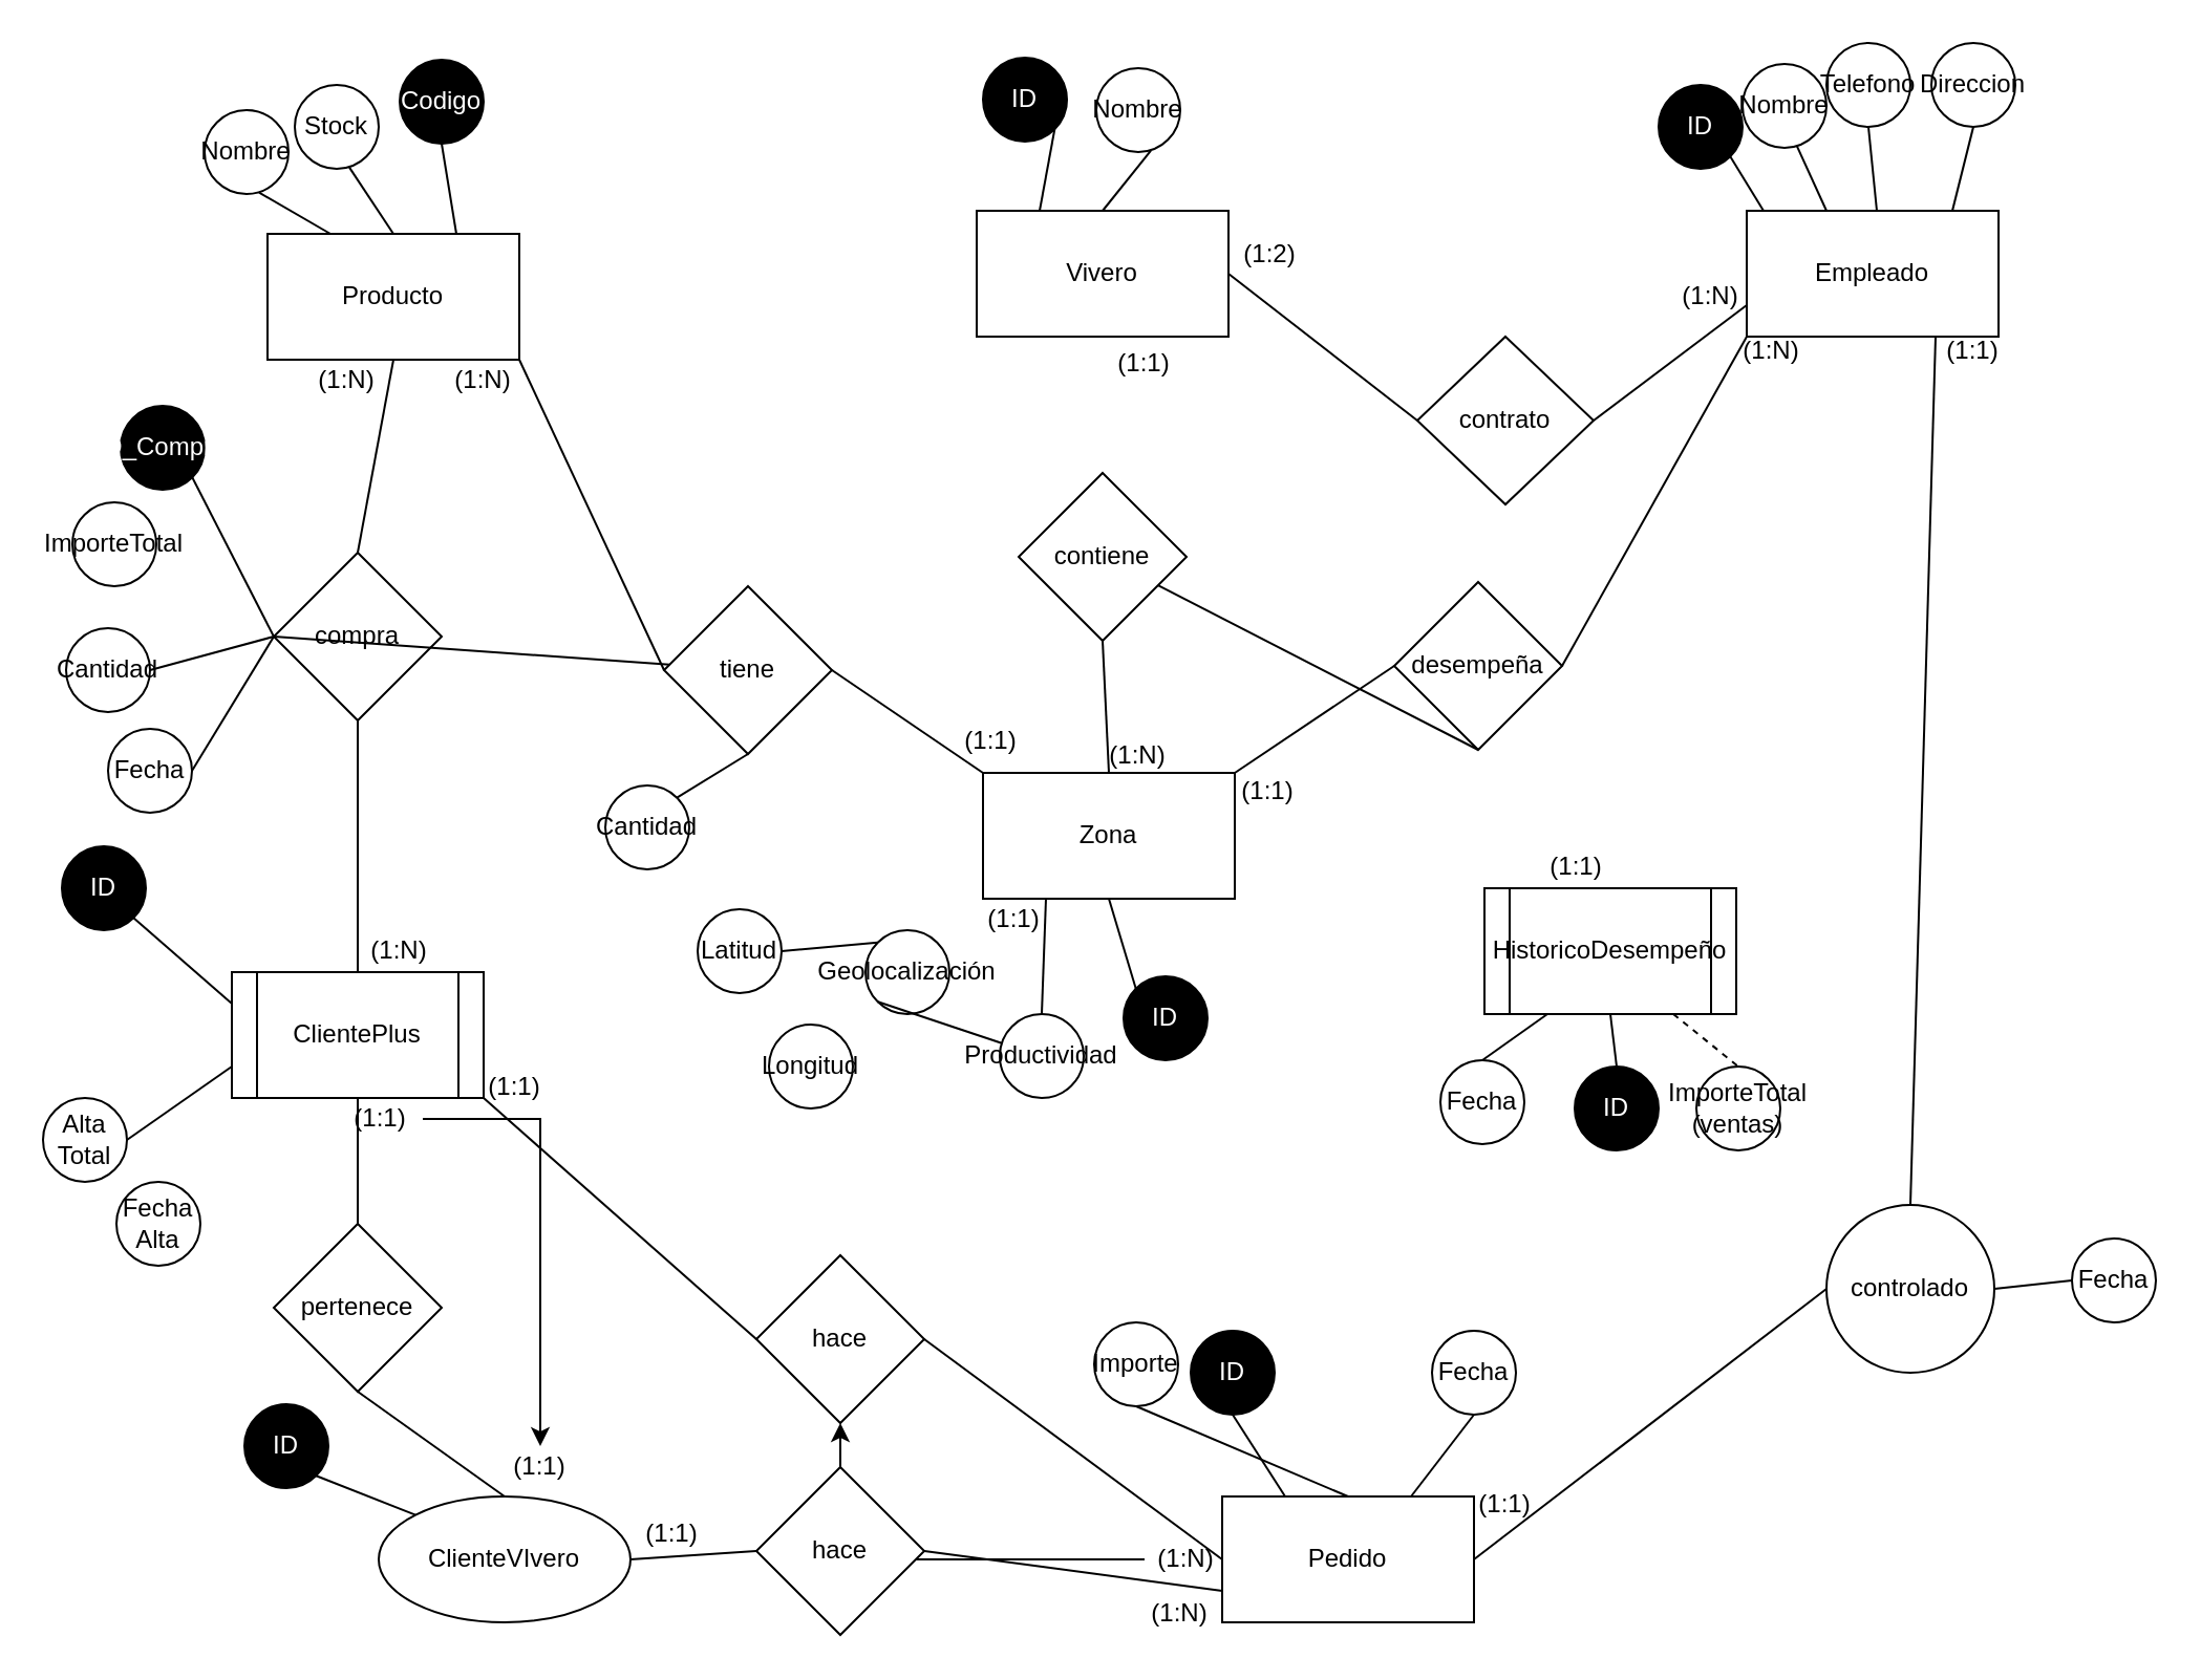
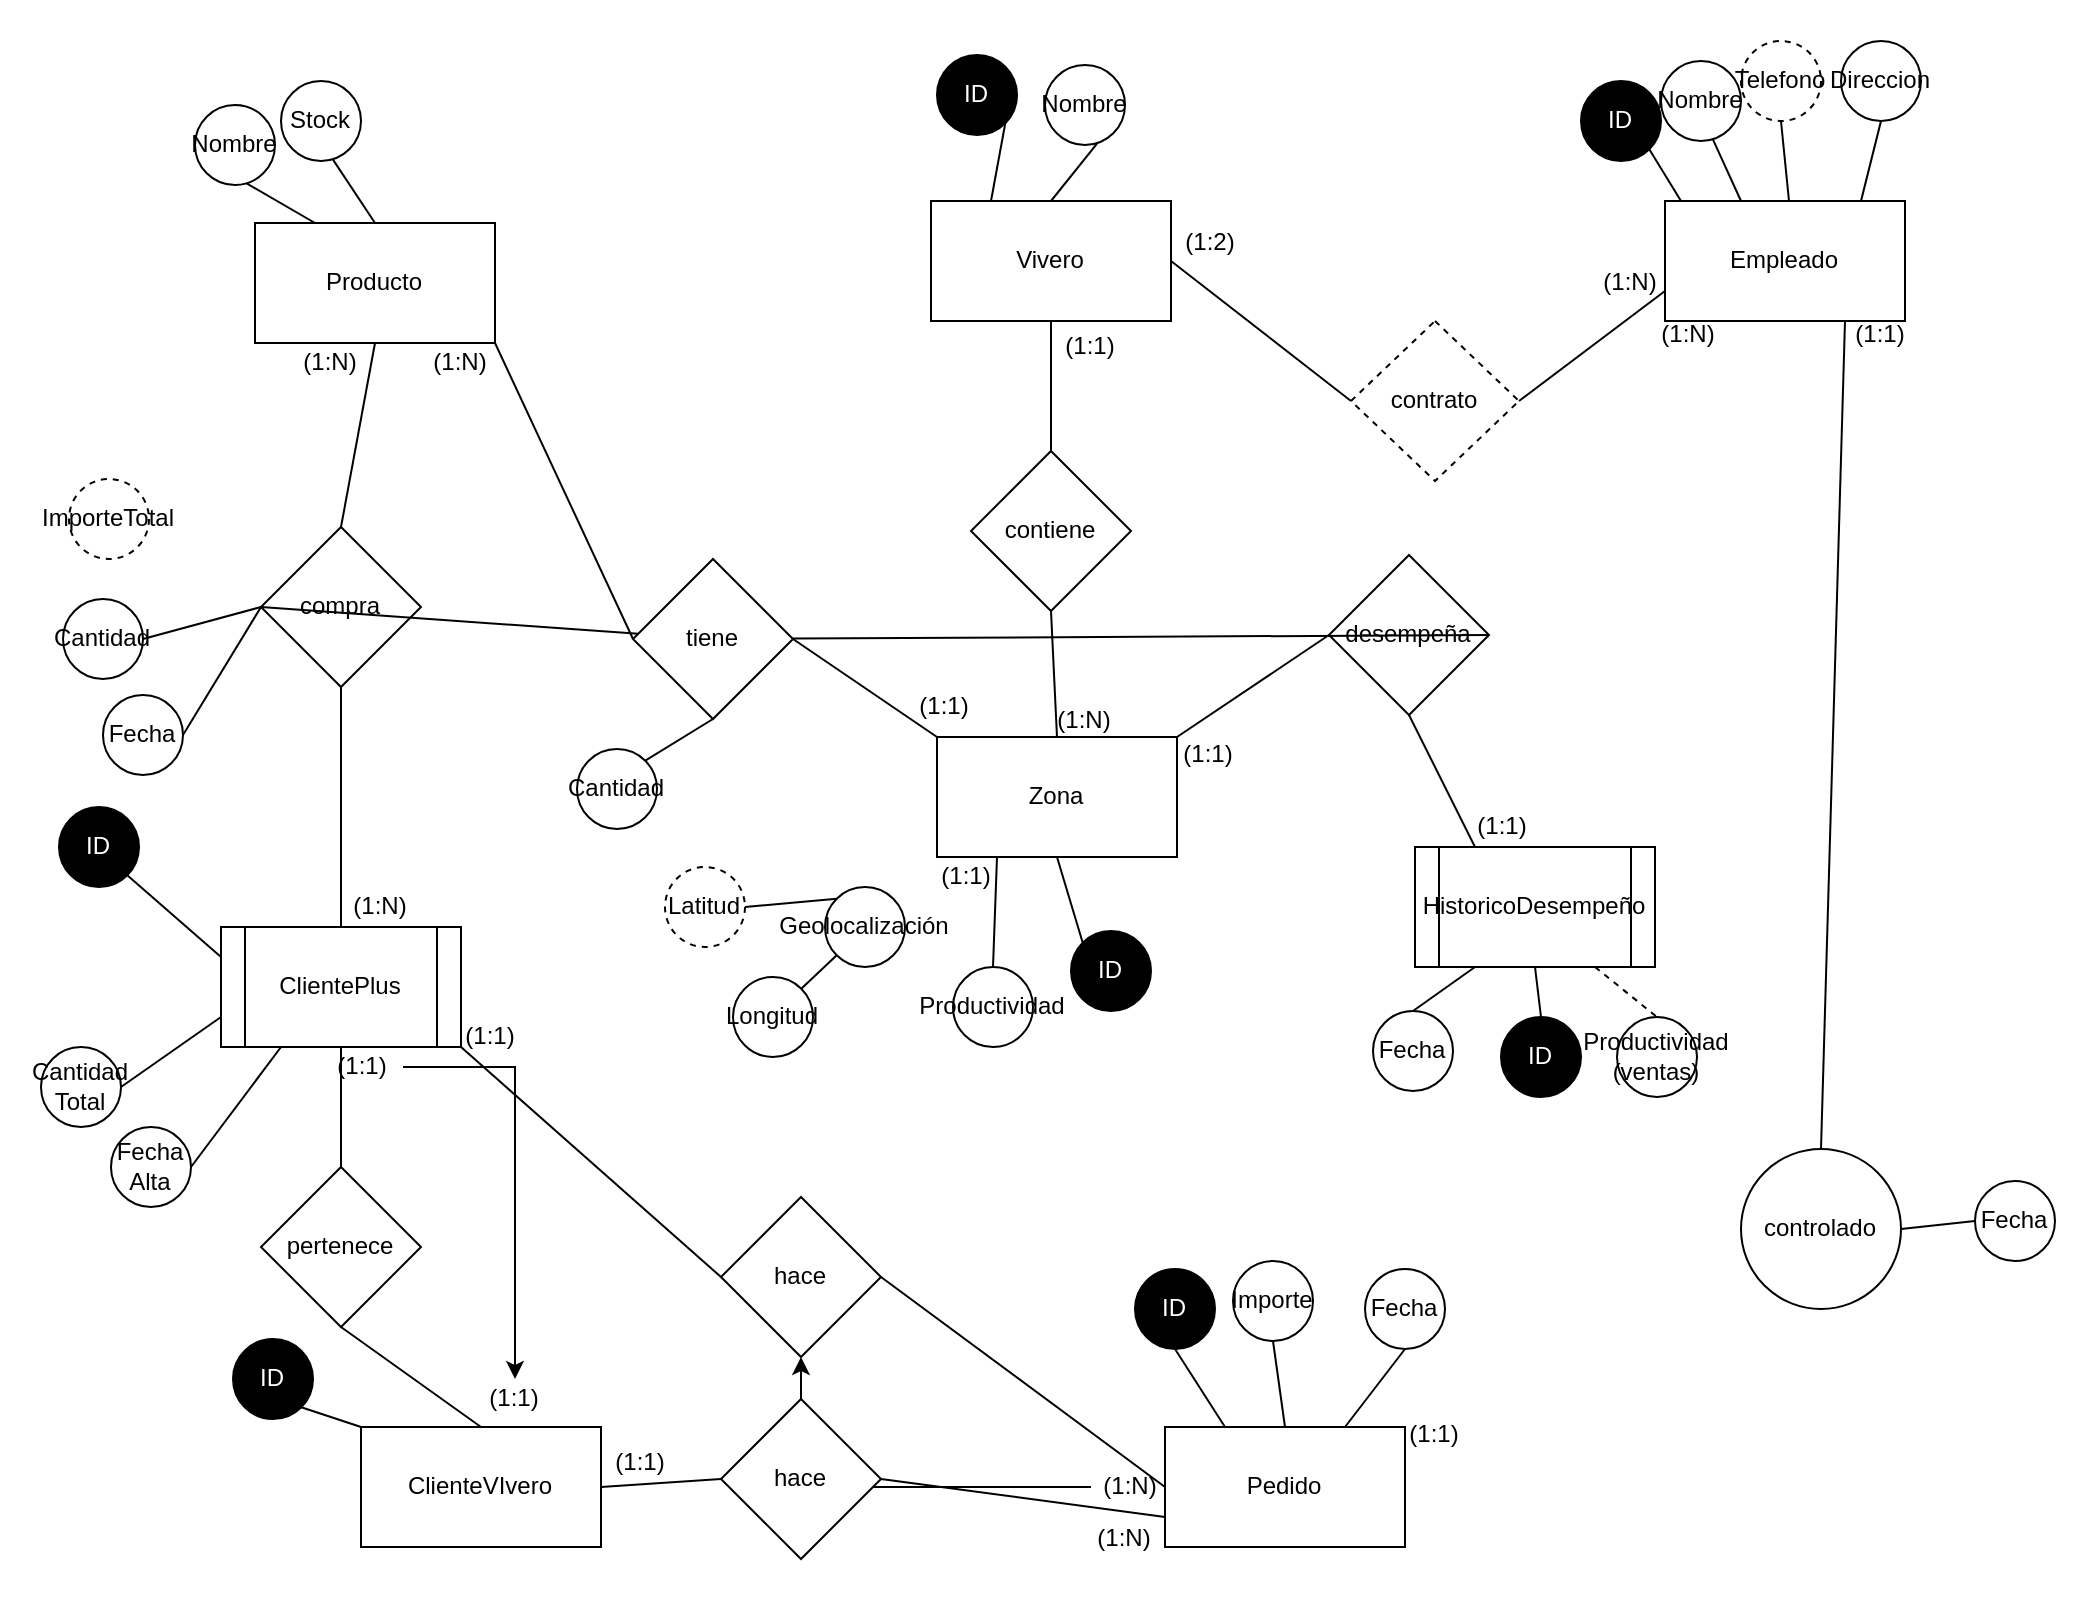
- <mxCell id="15" value="&lt;font style=&quot;color: light-dark(rgb(0, 0, 0), rgb(0, 0, 0));&quot;&gt;Telefono&lt;/font&gt;" style="ellipse;whiteSpace=wrap;html=1;aspect=fixed;fillColor=light-dark(#FFFFFF,#FFFFFF);strokeColor=light-dark(#000000,#000000);" vertex="1" parent="1"><mxGeometry x="870" y="20" width="40" height="40" as="geometry" /></mxCell>
+ <mxCell id="15" value="&lt;font style=&quot;color: light-dark(rgb(0, 0, 0), rgb(0, 0, 0));&quot;&gt;Telefono&lt;/font&gt;" style="ellipse;whiteSpace=wrap;html=1;aspect=fixed;fillColor=light-dark(#FFFFFF,#FFFFFF);strokeColor=light-dark(#000000,#000000);dashed=1;" vertex="1" parent="1"><mxGeometry x="870" y="20" width="40" height="40" as="geometry" /></mxCell>
- <mxCell id="5" value="&lt;span style=&quot;color: rgb(255, 255, 255);&quot;&gt;Codigo&lt;/span&gt;" style="ellipse;whiteSpace=wrap;html=1;aspect=fixed;fillStyle=solid;gradientColor=none;fillColor=#000000;" vertex="1" parent="1"><mxGeometry x="190" y="28" width="40" height="40" as="geometry" /></mxCell>
- <mxCell id="6" value="" style="endArrow=none;html=1;rounded=0;entryX=0.5;entryY=1;entryDx=0;entryDy=0;exitX=0.75;exitY=0;exitDx=0;exitDy=0;strokeColor=light-dark(#000000,#000000);" edge="1" parent="1" source="4" target="5"><mxGeometry width="50" height="50" relative="1" as="geometry"><mxPoint x="215" y="253" as="sourcePoint" /><mxPoint x="315" y="403" as="targetPoint" /></mxGeometry></mxCell>
+ <mxCell id="22" value="" style="endArrow=none;html=1;rounded=0;exitX=0.5;exitY=1;exitDx=0;exitDy=0;entryX=0.5;entryY=0;entryDx=0;entryDy=0;strokeColor=light-dark(#000000,#000000);" edge="1" parent="1" source="2" target="20"><mxGeometry width="50" height="50" relative="1" as="geometry"><mxPoint x="650" y="348" as="sourcePoint" /><mxPoint x="720" y="338" as="targetPoint" /></mxGeometry></mxCell>
- <mxCell id="8" value="&lt;font style=&quot;color: light-dark(rgb(0, 0, 0), rgb(0, 0, 0));&quot;&gt;contrato&lt;/font&gt;" style="rhombus;whiteSpace=wrap;html=1;fillColor=light-dark(#FFFFFF,#FFFFFF);strokeColor=light-dark(#000000,#000000);" vertex="1" parent="1"><mxGeometry x="675" y="160" width="84" height="80" as="geometry" /></mxCell>
+ <mxCell id="8" value="&lt;font style=&quot;color: light-dark(rgb(0, 0, 0), rgb(0, 0, 0));&quot;&gt;contrato&lt;/font&gt;" style="rhombus;whiteSpace=wrap;html=1;fillColor=light-dark(#FFFFFF,#FFFFFF);strokeColor=light-dark(#000000,#000000);dashed=1;" vertex="1" parent="1"><mxGeometry x="675" y="160" width="84" height="80" as="geometry" /></mxCell>
- <mxCell id="117" value="&lt;font style=&quot;color: rgb(255, 255, 255);&quot;&gt;ID_Compra&lt;/font&gt;" style="ellipse;whiteSpace=wrap;html=1;aspect=fixed;fillColor=#000000;strokeColor=light-dark(#000000,#000000);" vertex="1" parent="1"><mxGeometry x="57" y="193" width="40" height="40" as="geometry" /></mxCell>
- <mxCell id="49" value="" style="endArrow=none;html=1;rounded=0;exitX=1;exitY=0.5;exitDx=0;exitDy=0;entryX=0;entryY=1;entryDx=0;entryDy=0;strokeColor=light-dark(#000000,#000000);" edge="1" parent="1" source="48" target="7"><mxGeometry width="50" height="50" relative="1" as="geometry"><mxPoint x="760" y="413" as="sourcePoint" /><mxPoint x="820" y="418" as="targetPoint" /></mxGeometry></mxCell>
+ <mxCell id="49" value="" style="endArrow=none;html=1;rounded=0;exitX=1;exitY=0.5;exitDx=0;exitDy=0;strokeColor=light-dark(#000000,#000000);" edge="1" parent="1" source="48" target="57"><mxGeometry width="50" height="50" relative="1" as="geometry"><mxPoint x="760" y="413" as="sourcePoint" /><mxPoint x="820" y="418" as="targetPoint" /></mxGeometry></mxCell>
- <mxCell id="115" value="ImporteTotal" style="ellipse;whiteSpace=wrap;html=1;aspect=fixed;fillColor=light-dark(#FFFFFF,#FFFFFF);strokeColor=light-dark(#000000,#000000);" vertex="1" parent="1"><mxGeometry x="34" y="239" width="40" height="40" as="geometry" /></mxCell>
+ <mxCell id="115" value="ImporteTotal" style="ellipse;whiteSpace=wrap;html=1;aspect=fixed;fillColor=light-dark(#FFFFFF,#FFFFFF);strokeColor=light-dark(#000000,#000000);dashed=1;" vertex="1" parent="1"><mxGeometry x="34" y="239" width="40" height="40" as="geometry" /></mxCell>
- <mxCell id="118" value="" style="endArrow=none;html=1;rounded=0;entryX=1;entryY=1;entryDx=0;entryDy=0;strokeColor=light-dark(#000000,#000000);exitX=0;exitY=0.5;exitDx=0;exitDy=0;" edge="1" parent="1" source="26" target="117"><mxGeometry width="50" height="50" relative="1" as="geometry"><mxPoint x="156" y="210" as="sourcePoint" /><mxPoint x="76" y="244" as="targetPoint" /></mxGeometry></mxCell>
- <mxCell id="53" value="" style="endArrow=none;html=1;rounded=0;strokeColor=light-dark(#000000,#000000);exitX=0.5;exitY=1;exitDx=0;exitDy=0;" edge="1" parent="1" source="48" target="20"><mxGeometry width="50" height="50" relative="1" as="geometry"><mxPoint x="785" y="366" as="sourcePoint" /><mxPoint x="767" y="416" as="targetPoint" /></mxGeometry></mxCell>
+ <mxCell id="53" value="" style="endArrow=none;html=1;rounded=0;entryX=0.25;entryY=0;entryDx=0;entryDy=0;strokeColor=light-dark(#000000,#000000);exitX=0.5;exitY=1;exitDx=0;exitDy=0;" edge="1" parent="1" source="48" target="113"><mxGeometry width="50" height="50" relative="1" as="geometry"><mxPoint x="785" y="366" as="sourcePoint" /><mxPoint x="767" y="416" as="targetPoint" /></mxGeometry></mxCell>
- <mxCell id="70" value="&lt;font style=&quot;color: light-dark(rgb(0, 0, 0), rgb(0, 0, 0));&quot;&gt;Latitud&lt;/font&gt;" style="ellipse;whiteSpace=wrap;html=1;aspect=fixed;fillColor=light-dark(#FFFFFF,#FFFFFF);strokeColor=light-dark(#000000,#000000);" vertex="1" parent="1"><mxGeometry x="332" y="433" width="40" height="40" as="geometry" /></mxCell>
+ <mxCell id="70" value="&lt;font style=&quot;color: light-dark(rgb(0, 0, 0), rgb(0, 0, 0));&quot;&gt;Latitud&lt;/font&gt;" style="ellipse;whiteSpace=wrap;html=1;aspect=fixed;fillColor=light-dark(#FFFFFF,#FFFFFF);strokeColor=light-dark(#000000,#000000);dashed=1;" vertex="1" parent="1"><mxGeometry x="332" y="433" width="40" height="40" as="geometry" /></mxCell>
- <mxCell id="72" value="" style="endArrow=none;html=1;rounded=0;exitX=0;exitY=1;exitDx=0;exitDy=0;strokeColor=light-dark(#000000,#000000);" edge="1" parent="1" source="68" target="93"><mxGeometry width="50" height="50" relative="1" as="geometry"><mxPoint x="550" y="603" as="sourcePoint" /><mxPoint x="520" y="623" as="targetPoint" /></mxGeometry></mxCell>
+ <mxCell id="72" value="" style="endArrow=none;html=1;rounded=0;entryX=1;entryY=0;entryDx=0;entryDy=0;exitX=0;exitY=1;exitDx=0;exitDy=0;strokeColor=light-dark(#000000,#000000);" edge="1" parent="1" source="68" target="69"><mxGeometry width="50" height="50" relative="1" as="geometry"><mxPoint x="550" y="603" as="sourcePoint" /><mxPoint x="520" y="623" as="targetPoint" /></mxGeometry></mxCell>
- <mxCell id="66" value="&lt;font style=&quot;color: light-dark(rgb(0, 0, 0), rgb(0, 0, 0));&quot;&gt;ImporteTotal (ventas)&lt;/font&gt;" style="ellipse;whiteSpace=wrap;html=1;aspect=fixed;fillColor=light-dark(#FFFFFF,#FFFFFF);strokeColor=light-dark(#000000,#000000);" vertex="1" parent="1"><mxGeometry x="808" y="508" width="40" height="40" as="geometry" /></mxCell>
+ <mxCell id="66" value="&lt;font style=&quot;color: light-dark(rgb(0, 0, 0), rgb(0, 0, 0));&quot;&gt;Productividad (ventas)&lt;/font&gt;" style="ellipse;whiteSpace=wrap;html=1;aspect=fixed;fillColor=light-dark(#FFFFFF,#FFFFFF);strokeColor=light-dark(#000000,#000000);" vertex="1" parent="1"><mxGeometry x="808" y="508" width="40" height="40" as="geometry" /></mxCell>
- <mxCell id="35" value="&lt;font style=&quot;color: light-dark(rgb(0, 0, 0), rgb(0, 0, 0));&quot;&gt;Alta&lt;/font&gt;&lt;div&gt;&lt;font style=&quot;color: light-dark(rgb(0, 0, 0), rgb(0, 0, 0));&quot;&gt;Total&lt;/font&gt;&lt;/div&gt;" style="ellipse;whiteSpace=wrap;html=1;aspect=fixed;fillColor=light-dark(#FFFFFF,#FFFFFF);strokeColor=light-dark(#000000,#000000);" vertex="1" parent="1"><mxGeometry x="20" y="523" width="40" height="40" as="geometry" /></mxCell>
+ <mxCell id="35" value="&lt;font style=&quot;color: light-dark(rgb(0, 0, 0), rgb(0, 0, 0));&quot;&gt;Cantidad&lt;/font&gt;&lt;div&gt;&lt;font style=&quot;color: light-dark(rgb(0, 0, 0), rgb(0, 0, 0));&quot;&gt;Total&lt;/font&gt;&lt;/div&gt;" style="ellipse;whiteSpace=wrap;html=1;aspect=fixed;fillColor=light-dark(#FFFFFF,#FFFFFF);strokeColor=light-dark(#000000,#000000);" vertex="1" parent="1"><mxGeometry x="20" y="523" width="40" height="40" as="geometry" /></mxCell>
+ <mxCell id="109" value="" style="endArrow=none;html=1;rounded=0;entryX=1;entryY=0.5;entryDx=0;entryDy=0;exitX=0.25;exitY=1;exitDx=0;exitDy=0;strokeColor=light-dark(#000000,#000000);" edge="1" parent="1" source="45" target="108"><mxGeometry width="50" height="50" relative="1" as="geometry"><mxPoint x="145" y="548" as="sourcePoint" /><mxPoint x="105" y="653" as="targetPoint" /></mxGeometry></mxCell>
- <mxCell id="77" value="&lt;font style=&quot;color: light-dark(rgb(0, 0, 0), rgb(0, 0, 0));&quot;&gt;Importe&lt;/font&gt;" style="ellipse;whiteSpace=wrap;html=1;aspect=fixed;fillColor=light-dark(#FFFFFF,#FFFFFF);strokeColor=light-dark(#000000,#000000);" vertex="1" parent="1"><mxGeometry x="521" y="630" width="40" height="40" as="geometry" /></mxCell>
+ <mxCell id="77" value="&lt;font style=&quot;color: light-dark(rgb(0, 0, 0), rgb(0, 0, 0));&quot;&gt;Importe&lt;/font&gt;" style="ellipse;whiteSpace=wrap;html=1;aspect=fixed;fillColor=light-dark(#FFFFFF,#FFFFFF);strokeColor=light-dark(#000000,#000000);" vertex="1" parent="1"><mxGeometry x="616" y="630" width="40" height="40" as="geometry" /></mxCell>
- <mxCell id="88" value="" style="endArrow=none;html=1;rounded=0;exitX=0;exitY=0.5;exitDx=0;exitDy=0;entryX=1;entryY=0.5;entryDx=0;entryDy=0;strokeColor=light-dark(#000000,#000000);" edge="1" parent="1" source="86" target="76"><mxGeometry width="50" height="50" relative="1" as="geometry"><mxPoint x="810" y="1073" as="sourcePoint" /><mxPoint x="900" y="683" as="targetPoint" /></mxGeometry></mxCell>
- <mxCell id="37" value="&lt;font style=&quot;color: light-dark(rgb(0, 0, 0), rgb(0, 0, 0));&quot;&gt;ClienteVIvero&lt;/font&gt;" style="ellipse;whiteSpace=wrap;html=1;fillColor=light-dark(#FFFFFF,#FFFFFF);strokeColor=light-dark(#000000,#000000);" vertex="1" parent="1"><mxGeometry x="180" y="713" width="120" height="60" as="geometry" /></mxCell>
+ <mxCell id="37" value="&lt;font style=&quot;color: light-dark(rgb(0, 0, 0), rgb(0, 0, 0));&quot;&gt;ClienteVIvero&lt;/font&gt;" style="rounded=0;whiteSpace=wrap;html=1;fillColor=light-dark(#FFFFFF,#FFFFFF);strokeColor=light-dark(#000000,#000000);" vertex="1" parent="1"><mxGeometry x="180" y="713" width="120" height="60" as="geometry" /></mxCell>
